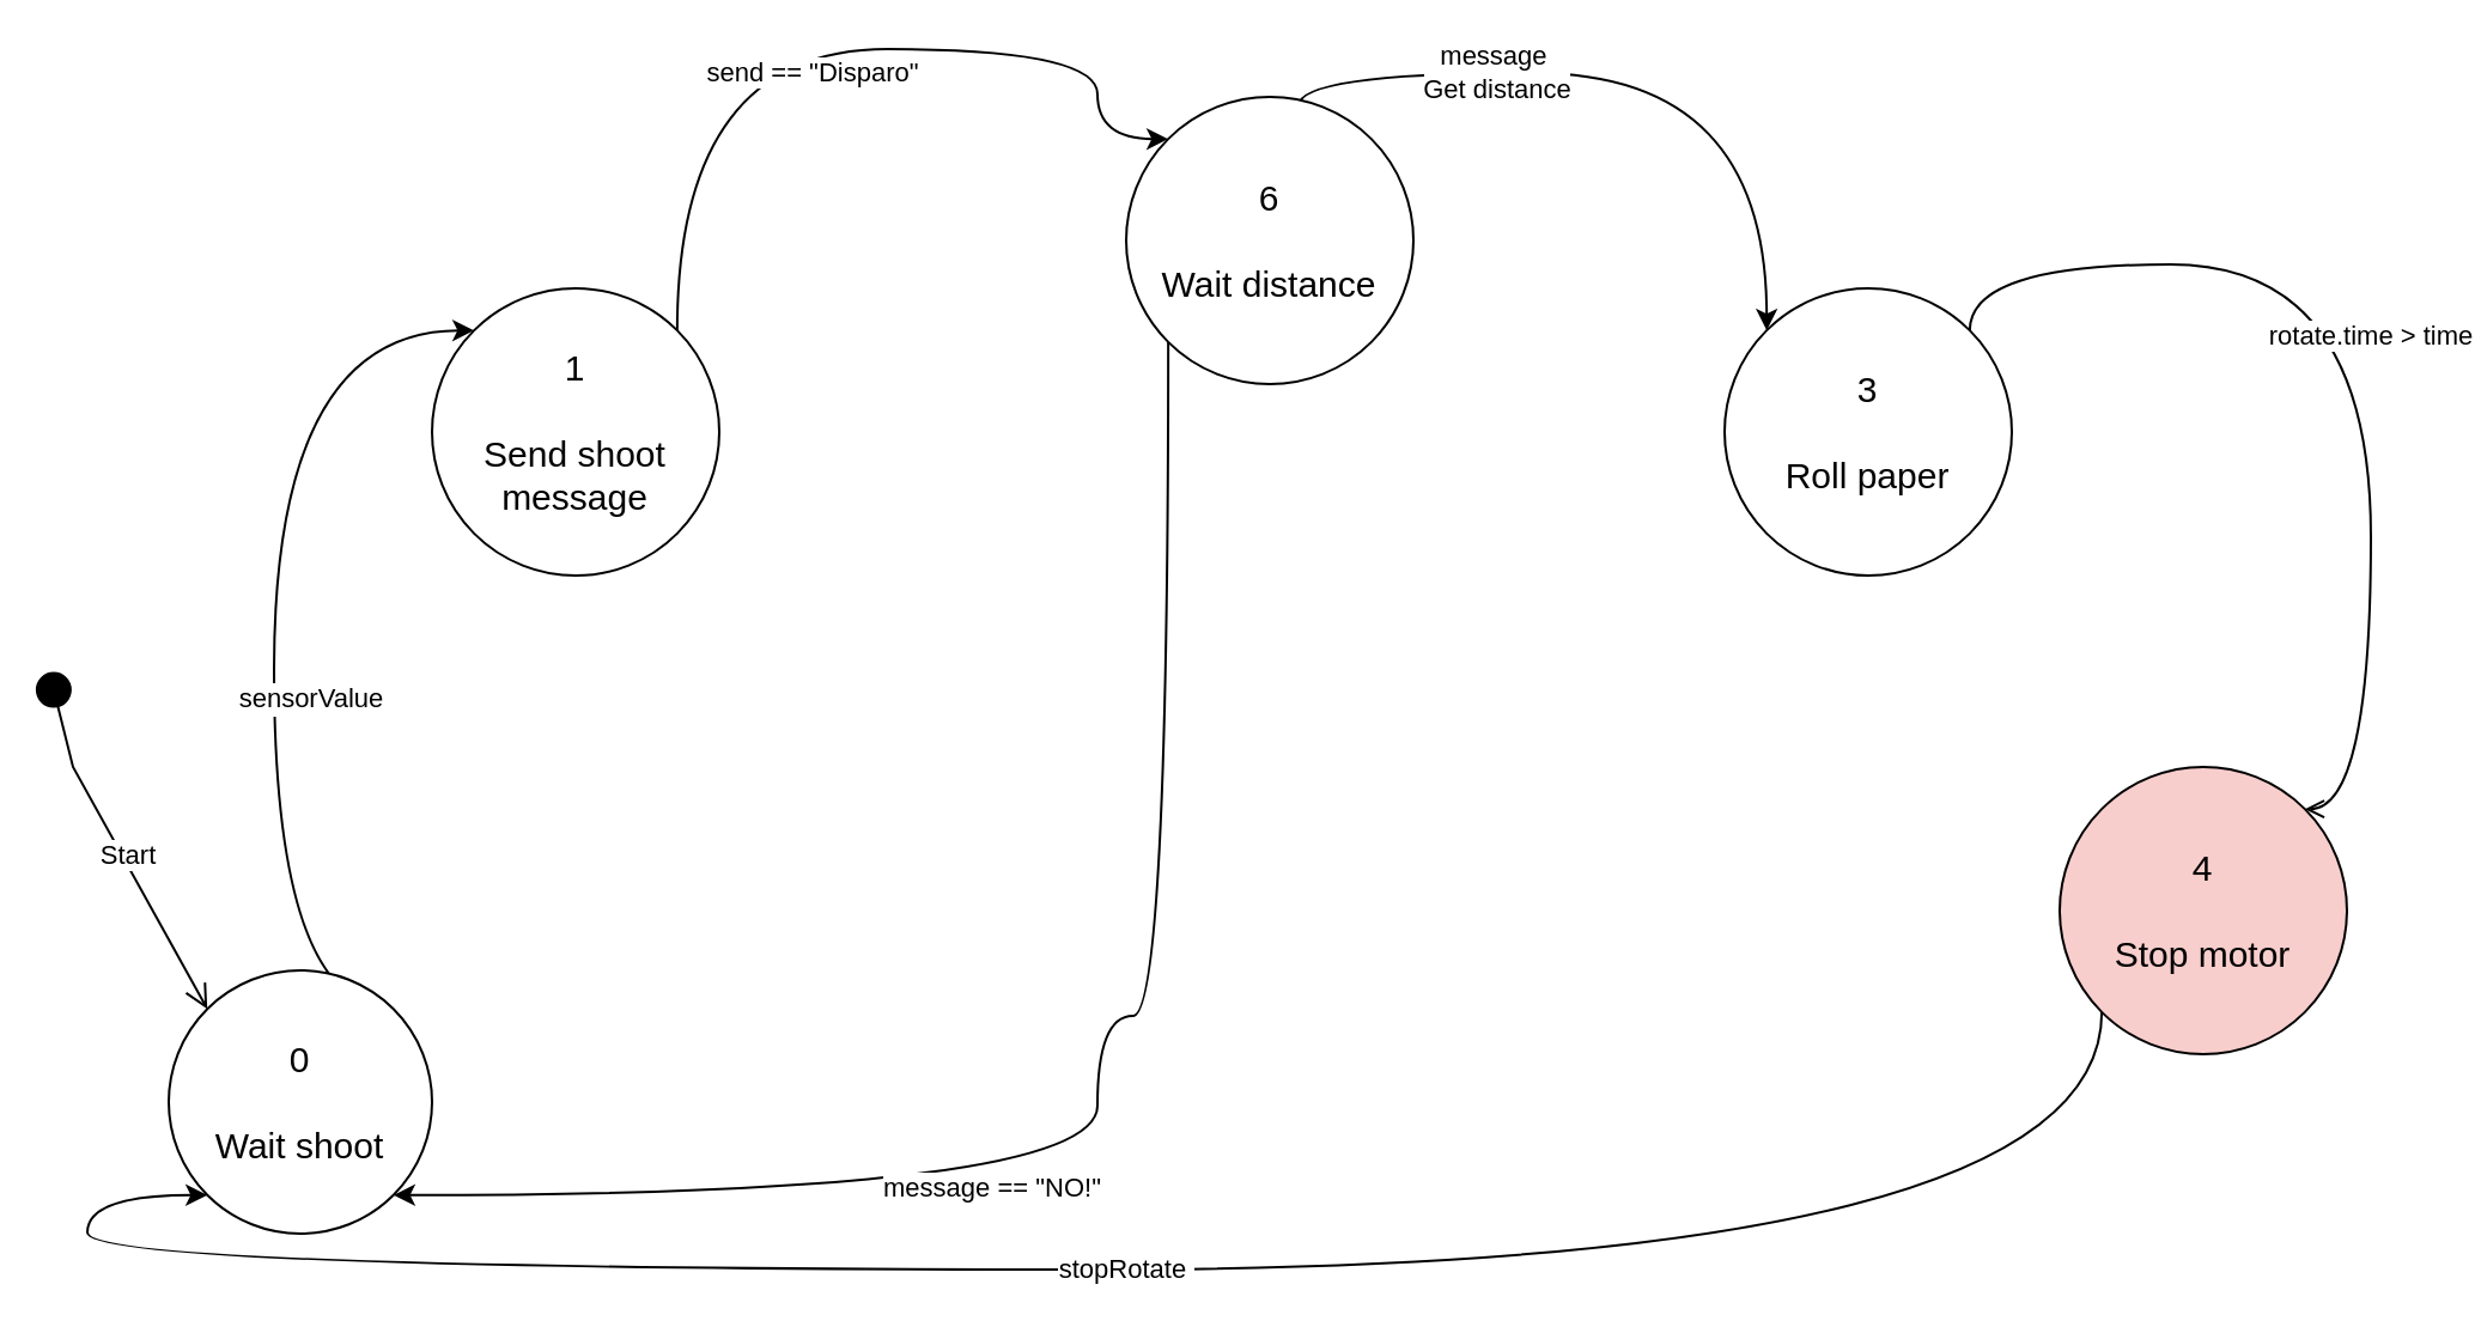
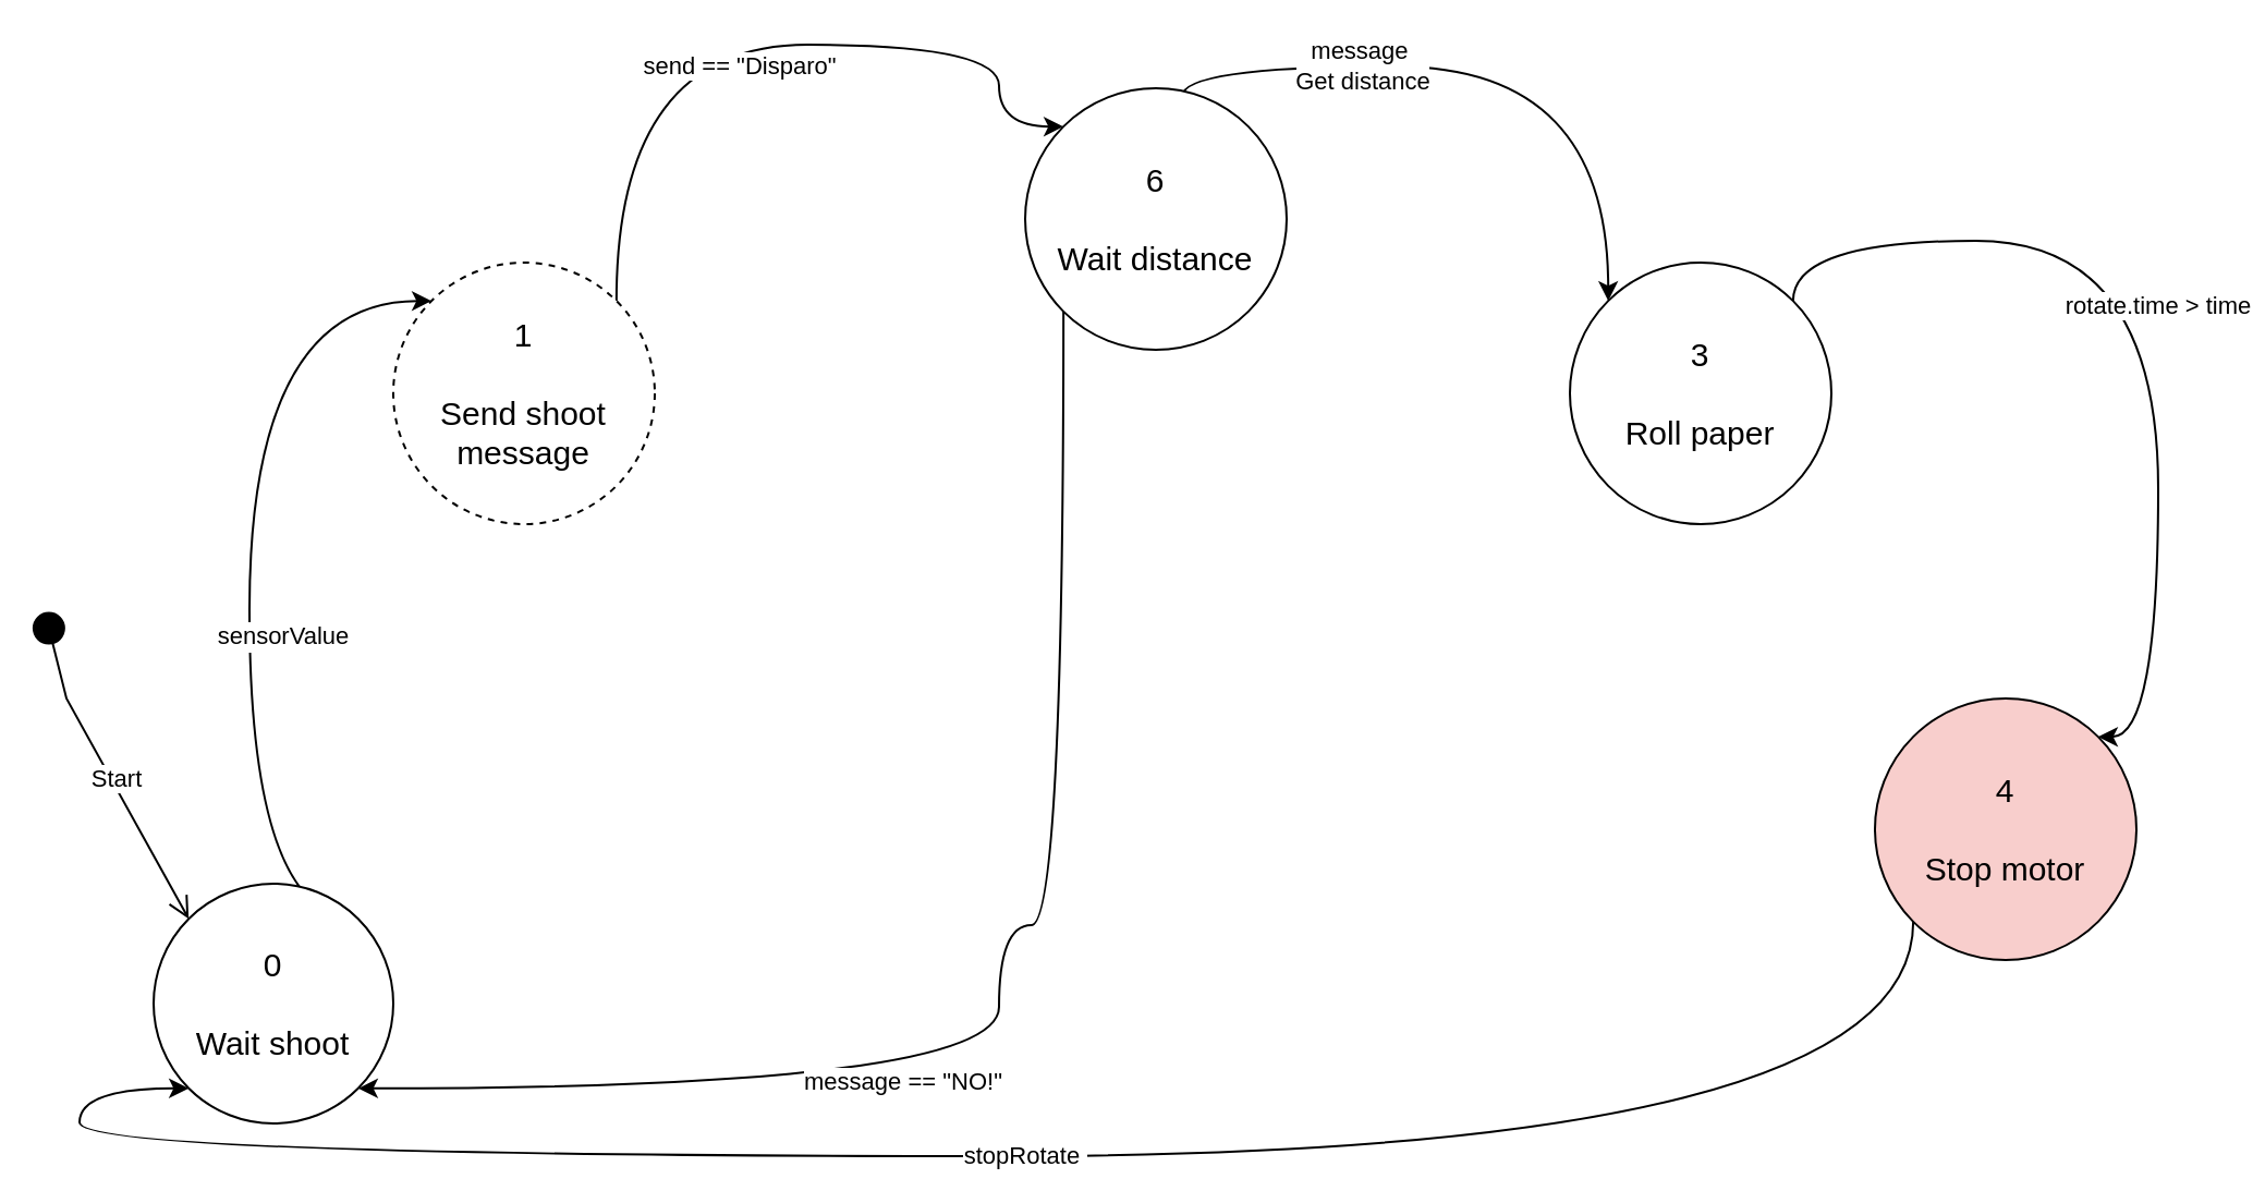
- <mxCell id="5" value="&lt;font style=&quot;font-size: 15px;&quot;&gt;1&lt;br&gt;&lt;br&gt;Send shoot message&lt;br&gt;&lt;/font&gt;" style="ellipse;whiteSpace=wrap;html=1;aspect=fixed;" parent="1" vertex="1"><mxGeometry x="180" y="120" width="120" height="120" as="geometry" /></mxCell>
+ <mxCell id="5" value="&lt;font style=&quot;font-size: 15px;&quot;&gt;1&lt;br&gt;&lt;br&gt;Send shoot message&lt;br&gt;&lt;/font&gt;" style="ellipse;whiteSpace=wrap;html=1;aspect=fixed;dashed=1;" parent="1" vertex="1"><mxGeometry x="180" y="120" width="120" height="120" as="geometry" /></mxCell>
- <mxCell id="9" value="rotate.time &amp;gt; time" style="edgeStyle=orthogonalEdgeStyle;rounded=0;orthogonalLoop=1;jettySize=auto;html=1;exitX=1;exitY=0;exitDx=0;exitDy=0;entryX=1;entryY=0;entryDx=0;entryDy=0;curved=1;endArrow=open;" parent="1" source="10" target="12" edge="1"><mxGeometry relative="1" as="geometry"><Array as="points"><mxPoint x="822" y="110" /><mxPoint x="990" y="110" /><mxPoint x="990" y="338" /></Array></mxGeometry></mxCell>
+ <mxCell id="9" value="rotate.time &amp;gt; time" style="edgeStyle=orthogonalEdgeStyle;rounded=0;orthogonalLoop=1;jettySize=auto;html=1;exitX=1;exitY=0;exitDx=0;exitDy=0;entryX=1;entryY=0;entryDx=0;entryDy=0;curved=1;" parent="1" source="10" target="12" edge="1"><mxGeometry relative="1" as="geometry"><Array as="points"><mxPoint x="822" y="110" /><mxPoint x="990" y="110" /><mxPoint x="990" y="338" /></Array></mxGeometry></mxCell>
